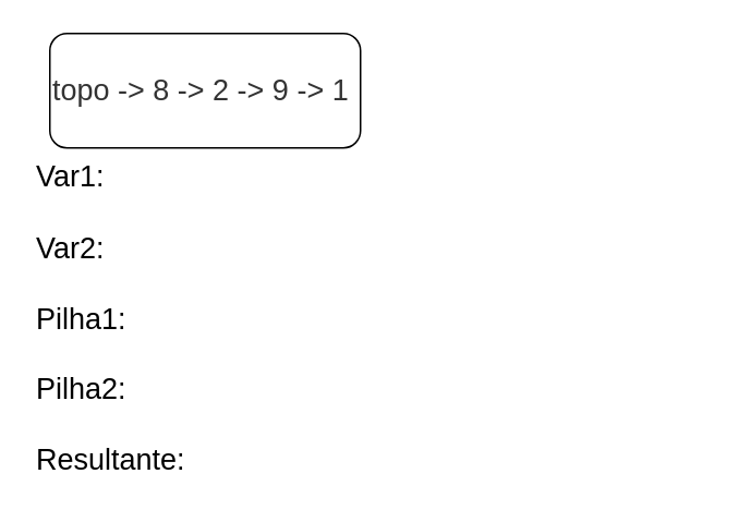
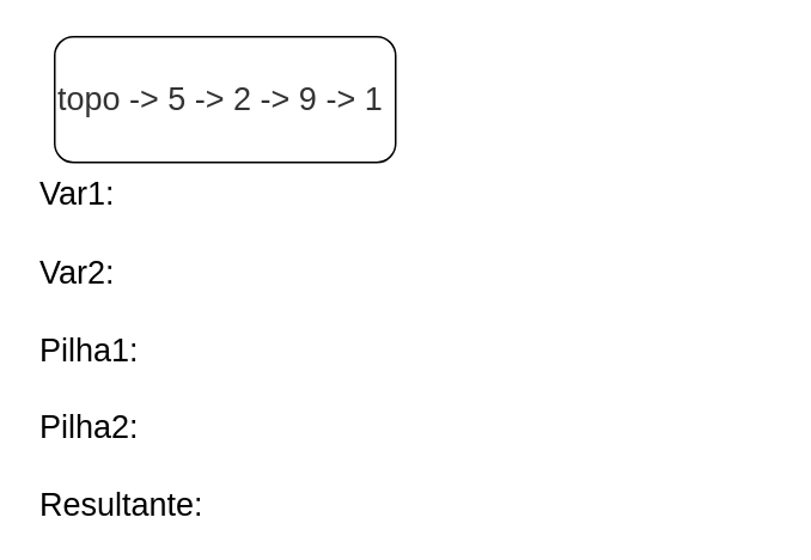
- <mxCell id="3" value="&lt;span style=&quot;color: rgb(51, 51, 51); font-family: sans-serif, sans-serif; background-color: rgb(255, 255, 255);&quot;&gt;topo -&amp;gt; 8 -&amp;gt; 2 -&amp;gt; 9 -&amp;gt; 1&lt;/span&gt;" style="text;html=1;align=left;verticalAlign=middle;whiteSpace=wrap;rounded=0;fontSize=18;" vertex="1" parent="1"><mxGeometry x="30" y="40" width="190" height="30" as="geometry" /></mxCell>
+ <mxCell id="3" value="&lt;span style=&quot;color: rgb(51, 51, 51); font-family: sans-serif, sans-serif; background-color: rgb(255, 255, 255);&quot;&gt;topo -&amp;gt; 5 -&amp;gt; 2 -&amp;gt; 9 -&amp;gt; 1&lt;/span&gt;" style="text;html=1;align=left;verticalAlign=middle;whiteSpace=wrap;rounded=0;fontSize=18;" vertex="1" parent="1"><mxGeometry x="30" y="40" width="190" height="30" as="geometry" /></mxCell>
